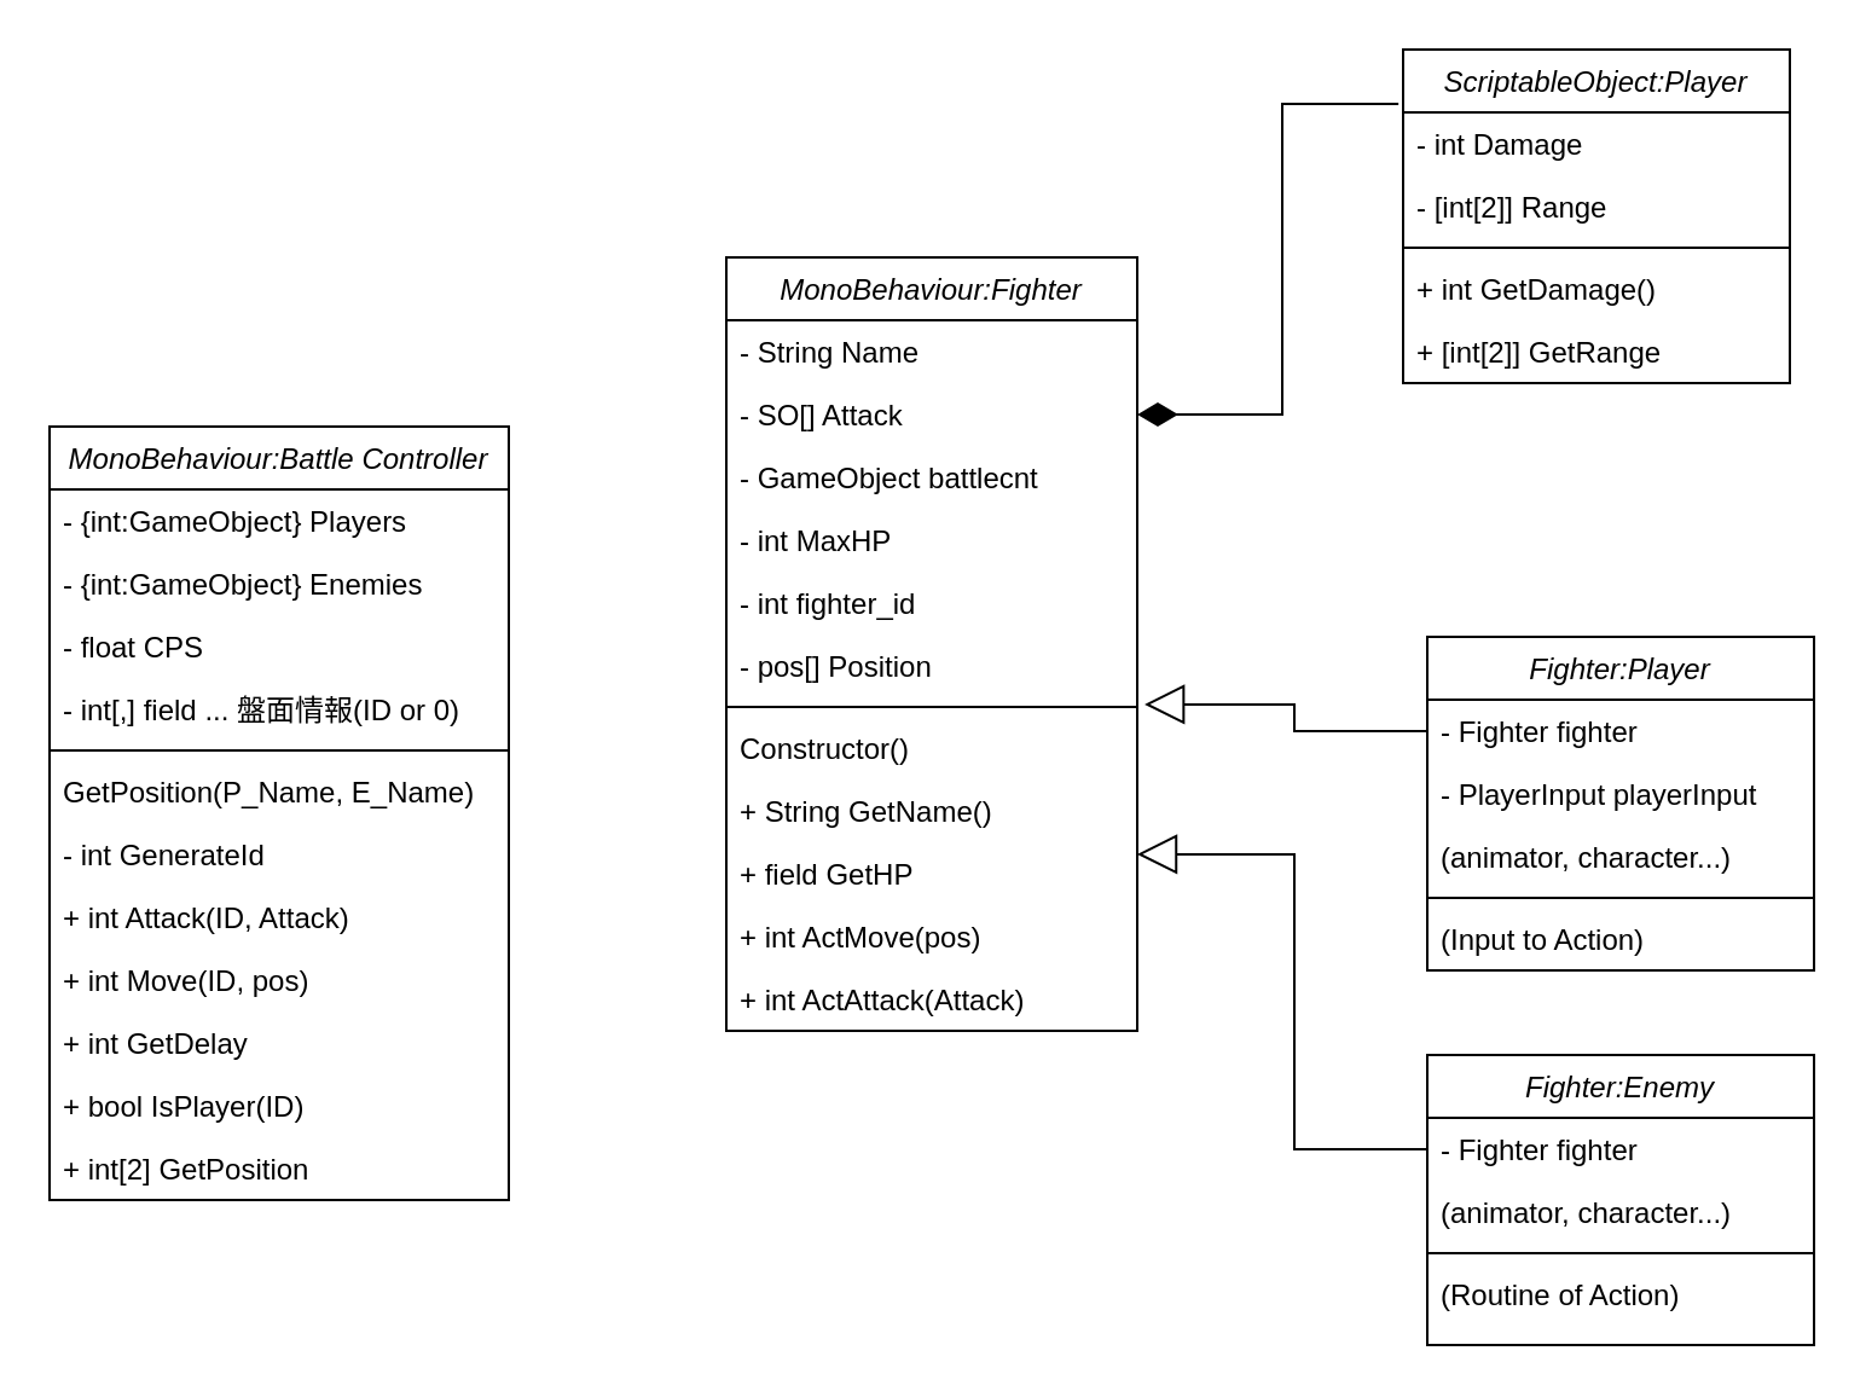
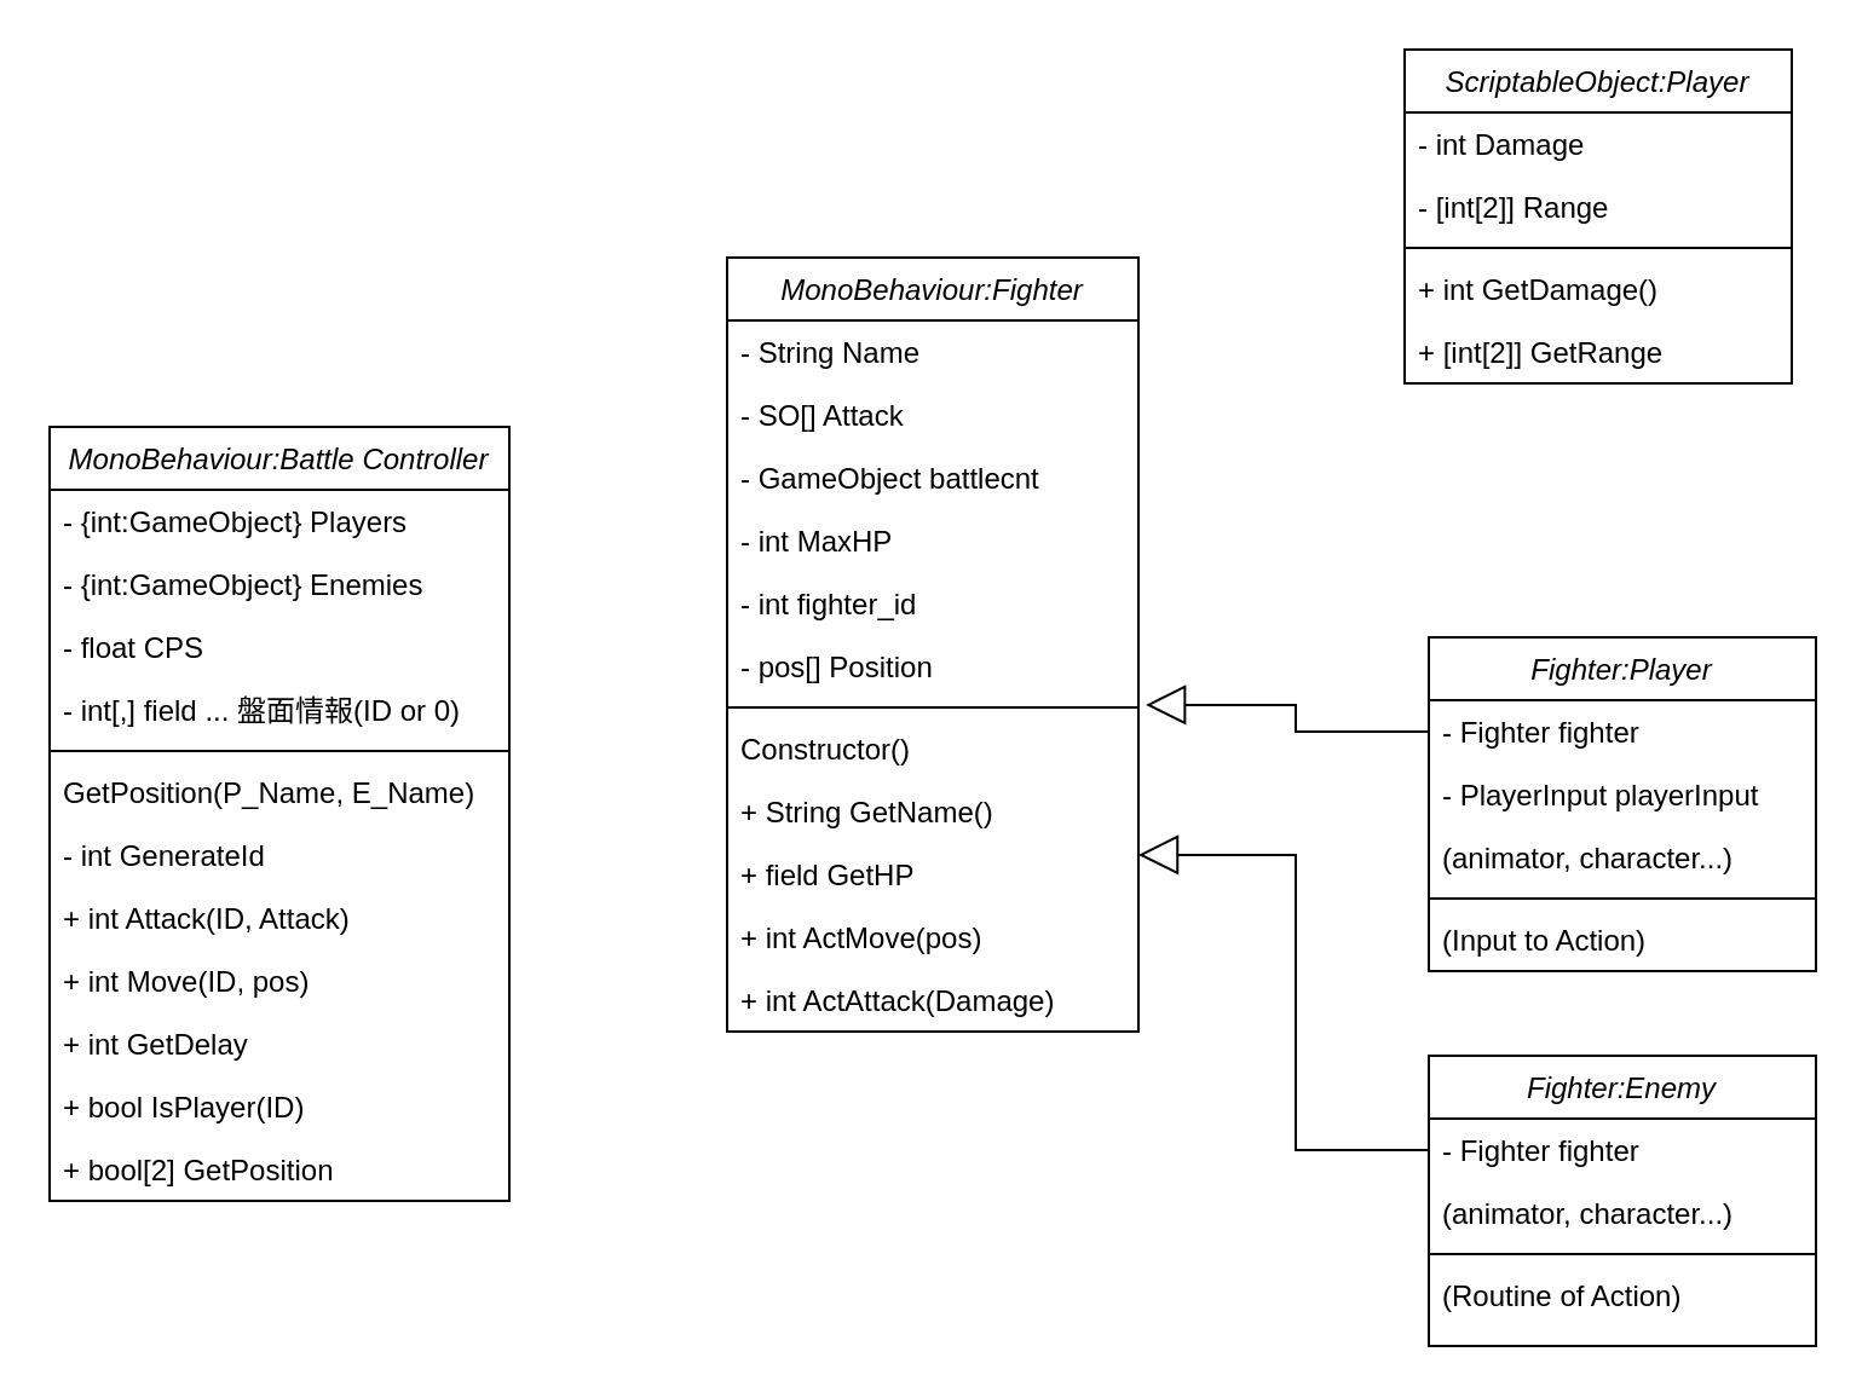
- <mxCell id="40" style="edgeStyle=orthogonalEdgeStyle;rounded=0;orthogonalLoop=1;jettySize=auto;html=1;exitX=-0.012;exitY=0.163;exitDx=0;exitDy=0;entryX=1;entryY=0.5;entryDx=0;entryDy=0;endArrow=diamondThin;endFill=1;strokeWidth=1;endSize=14;exitPerimeter=0;" parent="1" source="34" target="17" edge="1"><mxGeometry relative="1" as="geometry"><mxPoint x="310" y="207" as="sourcePoint" /><mxPoint x="220" y="206.06" as="targetPoint" /></mxGeometry></mxCell>
- <mxCell id="27" value="+ int ActAttack(Attack)" style="text;align=left;verticalAlign=top;spacingLeft=4;spacingRight=4;overflow=hidden;rotatable=0;points=[[0,0.5],[1,0.5]];portConstraint=eastwest;" parent="15" vertex="1"><mxGeometry y="294" width="170" height="26" as="geometry" /></mxCell>
+ <mxCell id="27" value="+ int ActAttack(Damage)" style="text;align=left;verticalAlign=top;spacingLeft=4;spacingRight=4;overflow=hidden;rotatable=0;points=[[0,0.5],[1,0.5]];portConstraint=eastwest;" parent="15" vertex="1"><mxGeometry y="294" width="170" height="26" as="geometry" /></mxCell>
- <mxCell id="14" value="+ int[2] GetPosition" style="text;align=left;verticalAlign=top;spacingLeft=4;spacingRight=4;overflow=hidden;rotatable=0;points=[[0,0.5],[1,0.5]];portConstraint=eastwest;" vertex="1" parent="2"><mxGeometry y="294" width="190" height="26" as="geometry" /></mxCell>
+ <mxCell id="14" value="+ bool[2] GetPosition" style="text;align=left;verticalAlign=top;spacingLeft=4;spacingRight=4;overflow=hidden;rotatable=0;points=[[0,0.5],[1,0.5]];portConstraint=eastwest;" vertex="1" parent="2"><mxGeometry y="294" width="190" height="26" as="geometry" /></mxCell>
